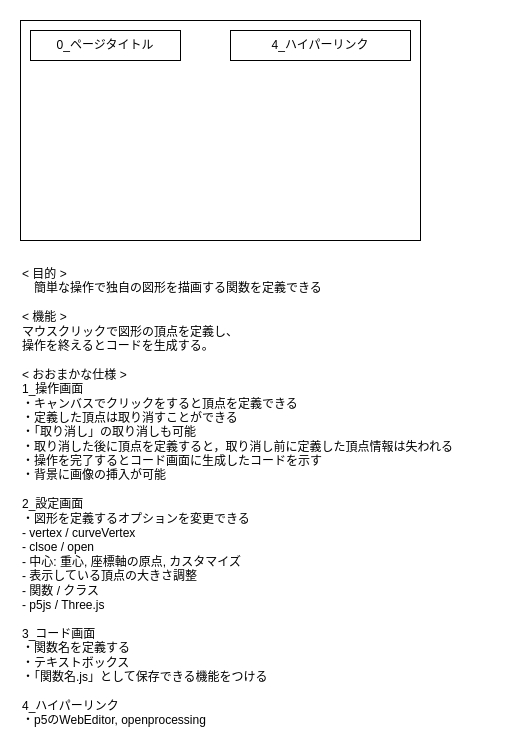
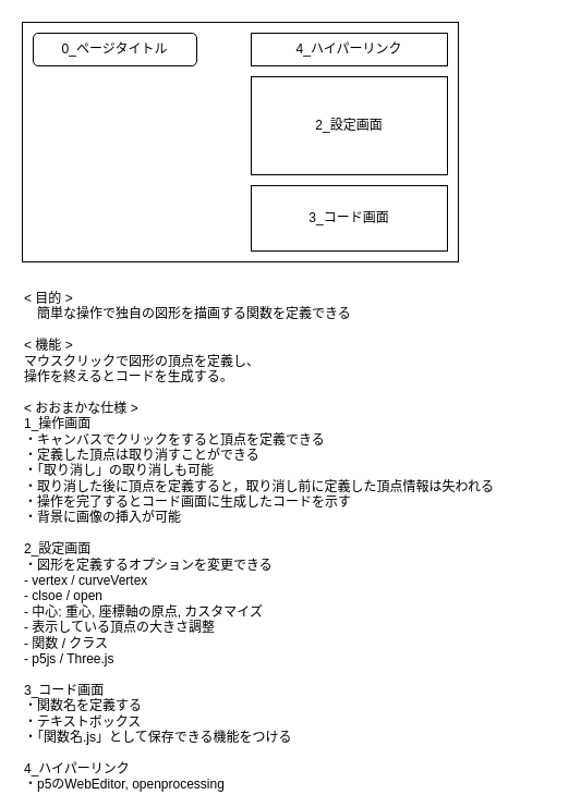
- <mxCell id="3" value="0_ページタイトル" style="rounded=0;whiteSpace=wrap;html=1;" parent="1" vertex="1"><mxGeometry x="30" y="30" width="150" height="30" as="geometry" /></mxCell>
+ <mxCell id="3" value="0_ページタイトル" style="whiteSpace=wrap;html=1;rounded=1;" parent="1" vertex="1"><mxGeometry x="30" y="30" width="150" height="30" as="geometry" /></mxCell>
+ <mxCell id="4" value="&lt;span style=&quot;font-weight: normal;&quot;&gt;2_設定画面&lt;/span&gt;" style="rounded=0;whiteSpace=wrap;html=1;fontStyle=1" parent="1" vertex="1"><mxGeometry x="230" y="70" width="180" height="90" as="geometry" /></mxCell>
+ <mxCell id="5" value="3_コード画面" style="rounded=0;whiteSpace=wrap;html=1;" parent="1" vertex="1"><mxGeometry x="230" y="170" width="180" height="60" as="geometry" /></mxCell>
